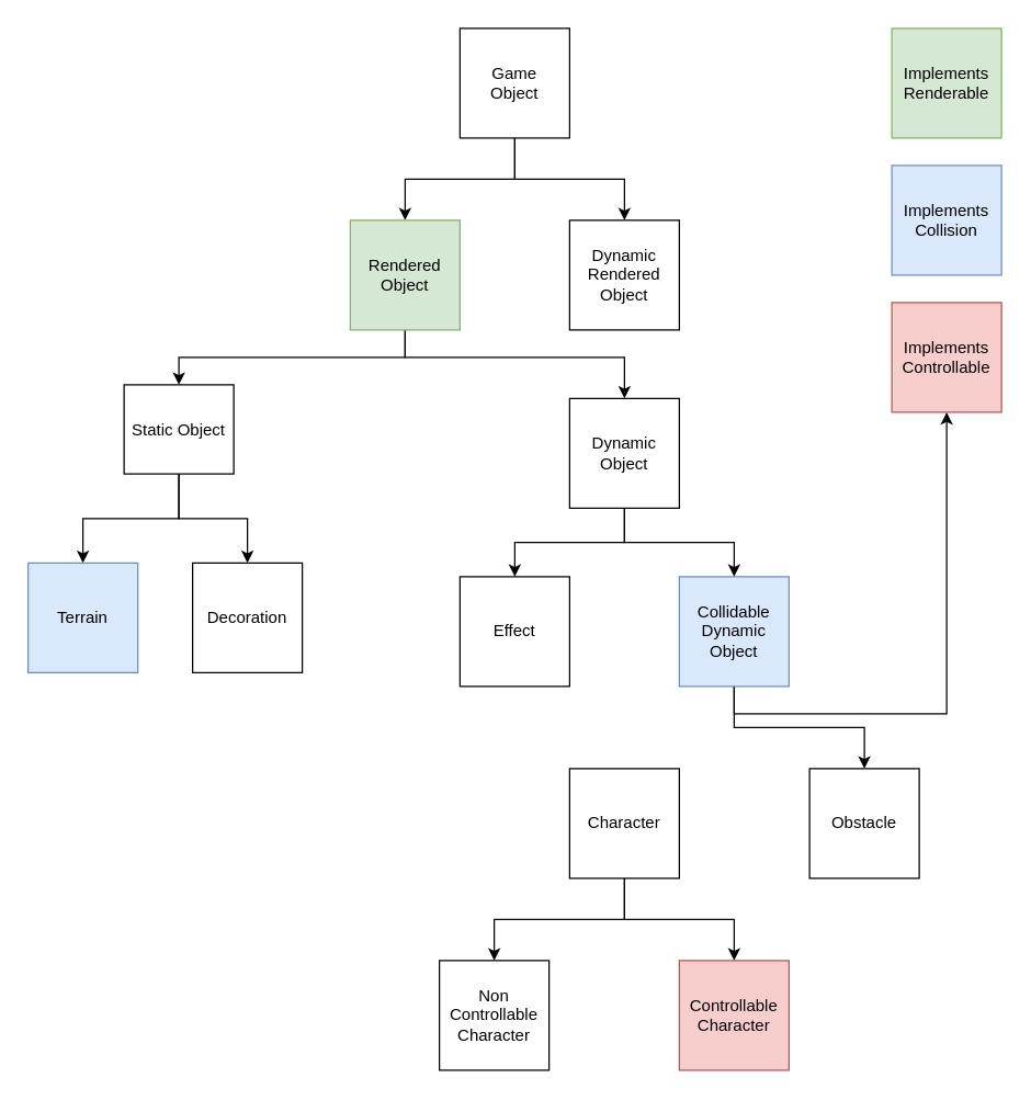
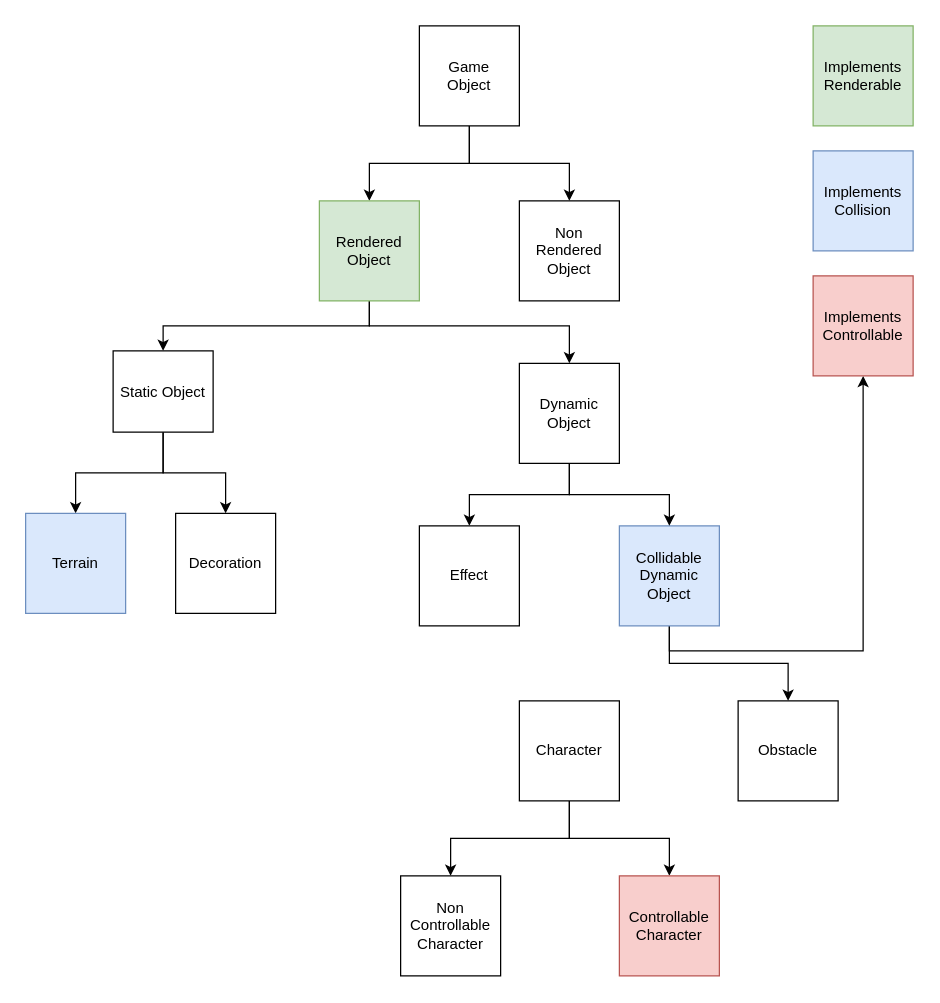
- <mxCell id="8" value="Dynamic Rendered Object" style="whiteSpace=wrap;html=1;aspect=fixed;" vertex="1" parent="1"><mxGeometry x="415" y="160" width="80" height="80" as="geometry" /></mxCell>
+ <mxCell id="8" value="Non Rendered Object" style="whiteSpace=wrap;html=1;aspect=fixed;" vertex="1" parent="1"><mxGeometry x="415" y="160" width="80" height="80" as="geometry" /></mxCell>
